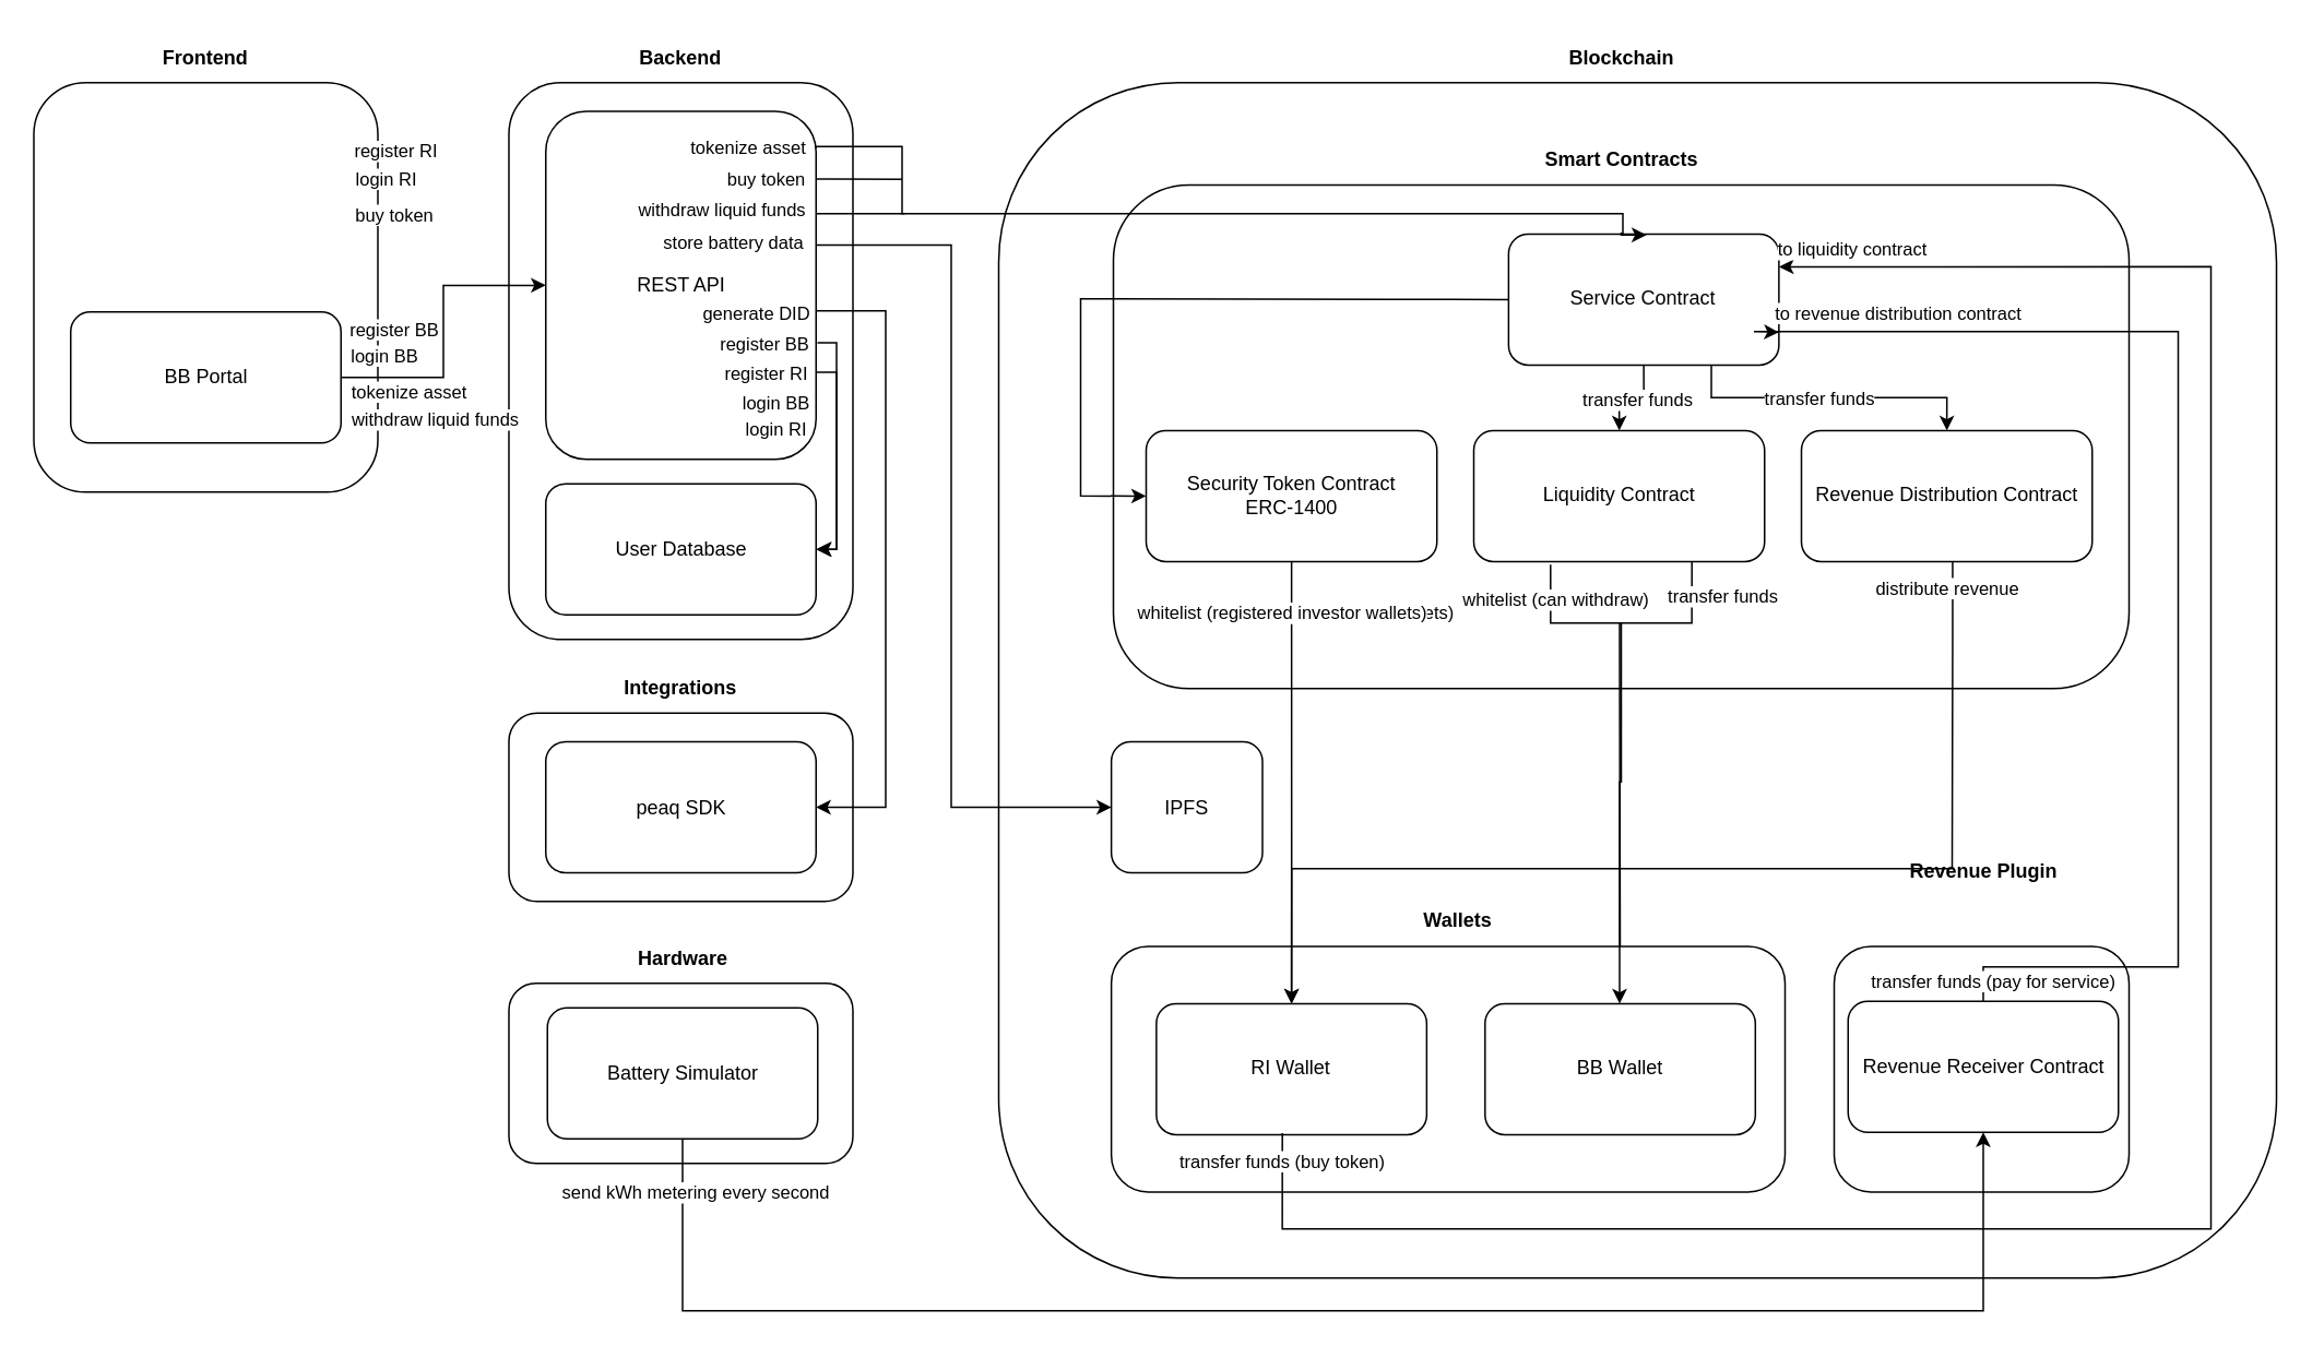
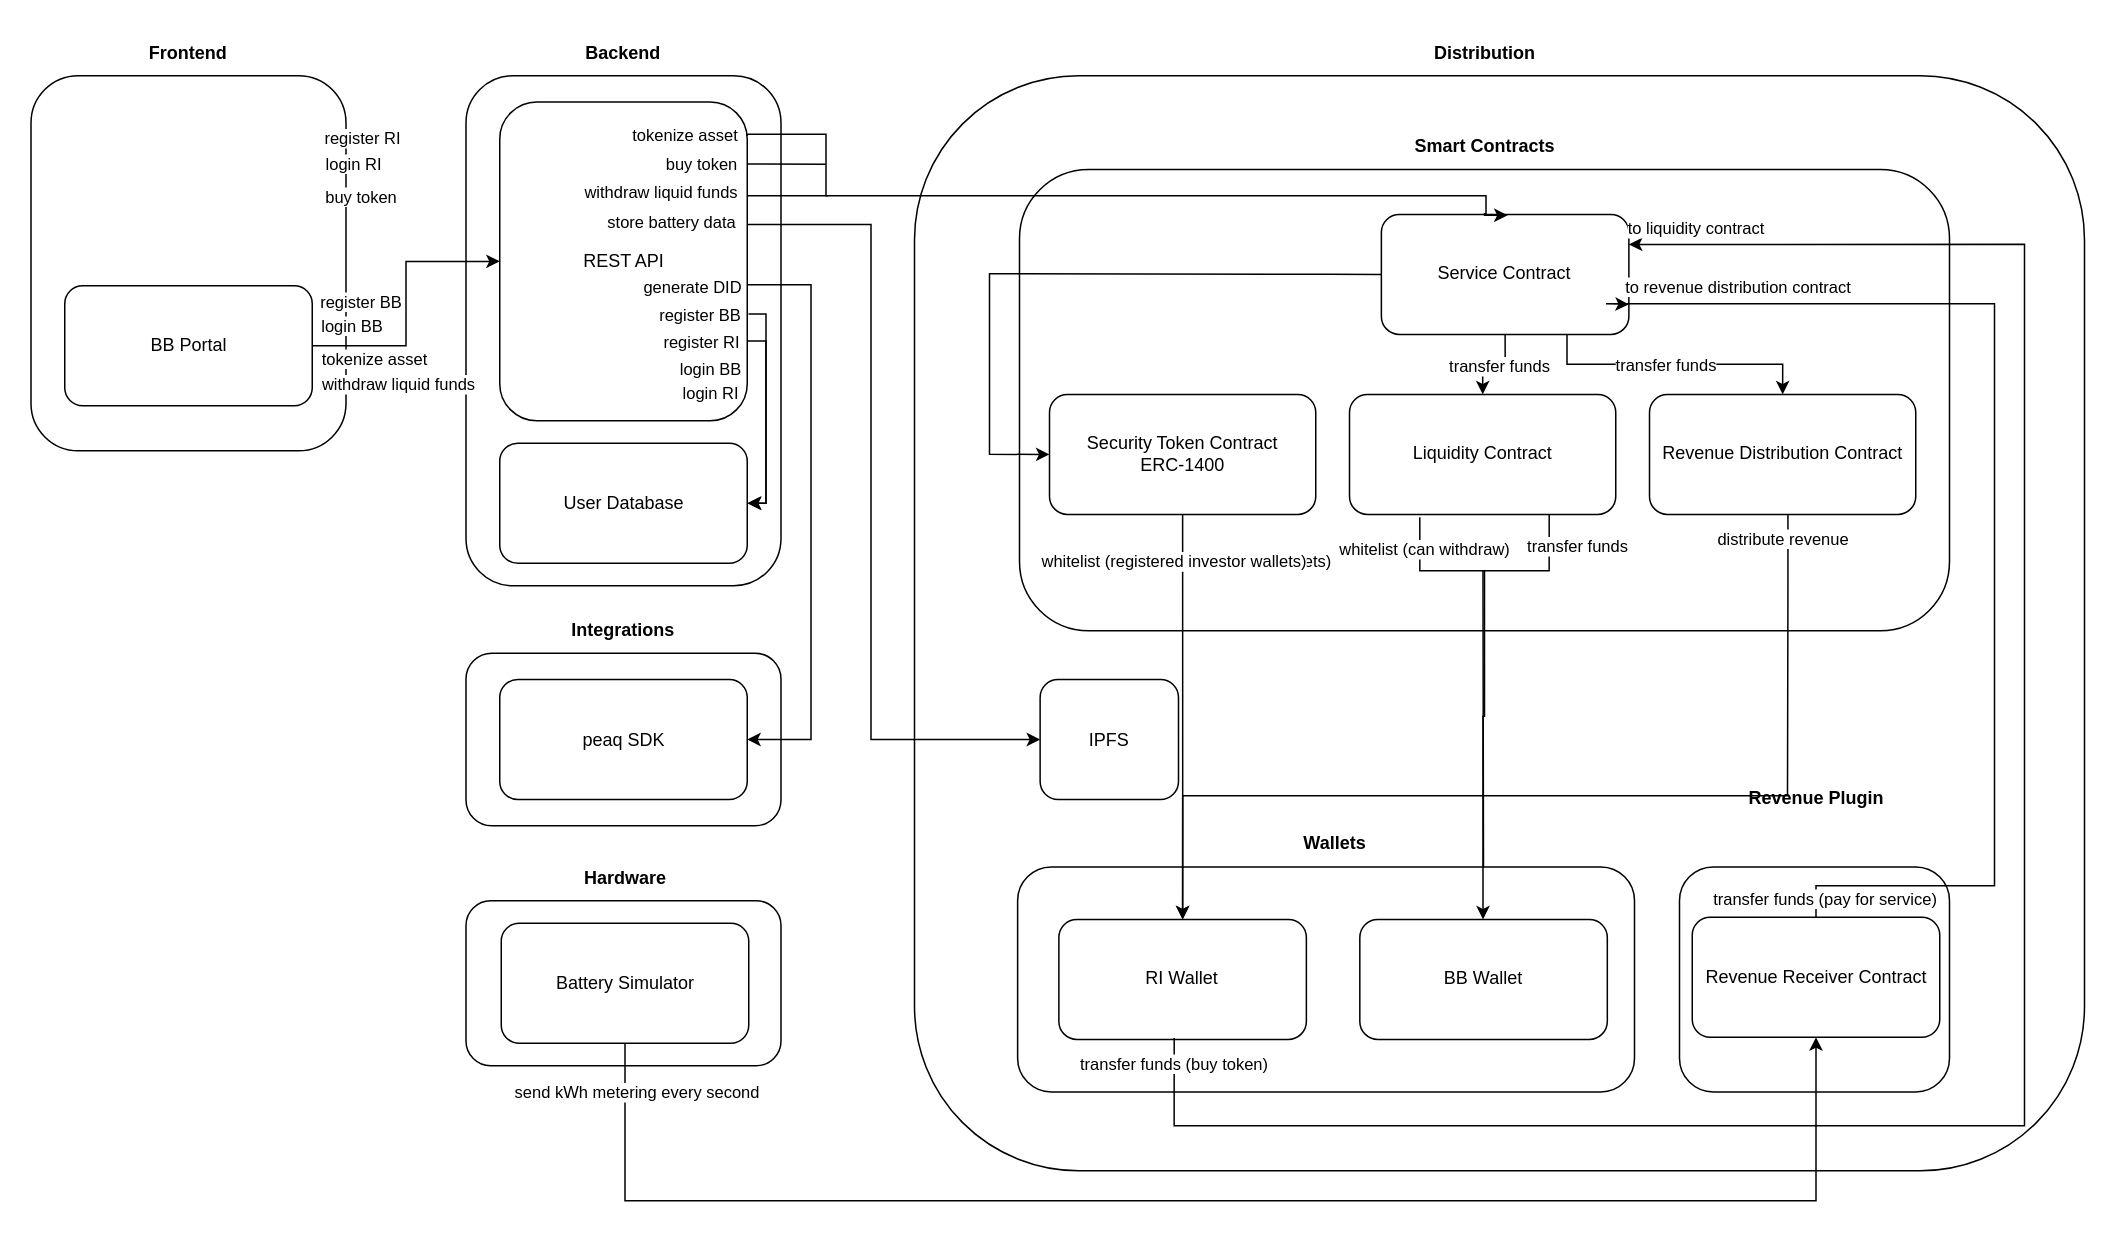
- <mxCell id="9" value="Blockchain" style="text;html=1;strokeColor=none;fillColor=none;align=center;verticalAlign=middle;whiteSpace=wrap;rounded=0;fontStyle=1" parent="1" vertex="1"><mxGeometry x="936.5" y="20" width="105" height="30" as="geometry" /></mxCell>
+ <mxCell id="9" value="Distribution" style="text;html=1;strokeColor=none;fillColor=none;align=center;verticalAlign=middle;whiteSpace=wrap;rounded=0;fontStyle=1" parent="1" vertex="1"><mxGeometry x="936.5" y="20" width="105" height="30" as="geometry" /></mxCell>
- <mxCell id="68" value="IPFS" style="rounded=1;whiteSpace=wrap;html=1;" parent="1" vertex="1"><mxGeometry x="677.75" y="452.5" width="92.25" height="80" as="geometry" /></mxCell>
+ <mxCell id="68" value="IPFS" style="rounded=1;whiteSpace=wrap;html=1;" parent="1" vertex="1"><mxGeometry x="692.75" y="452.5" width="92.25" height="80" as="geometry" /></mxCell>
